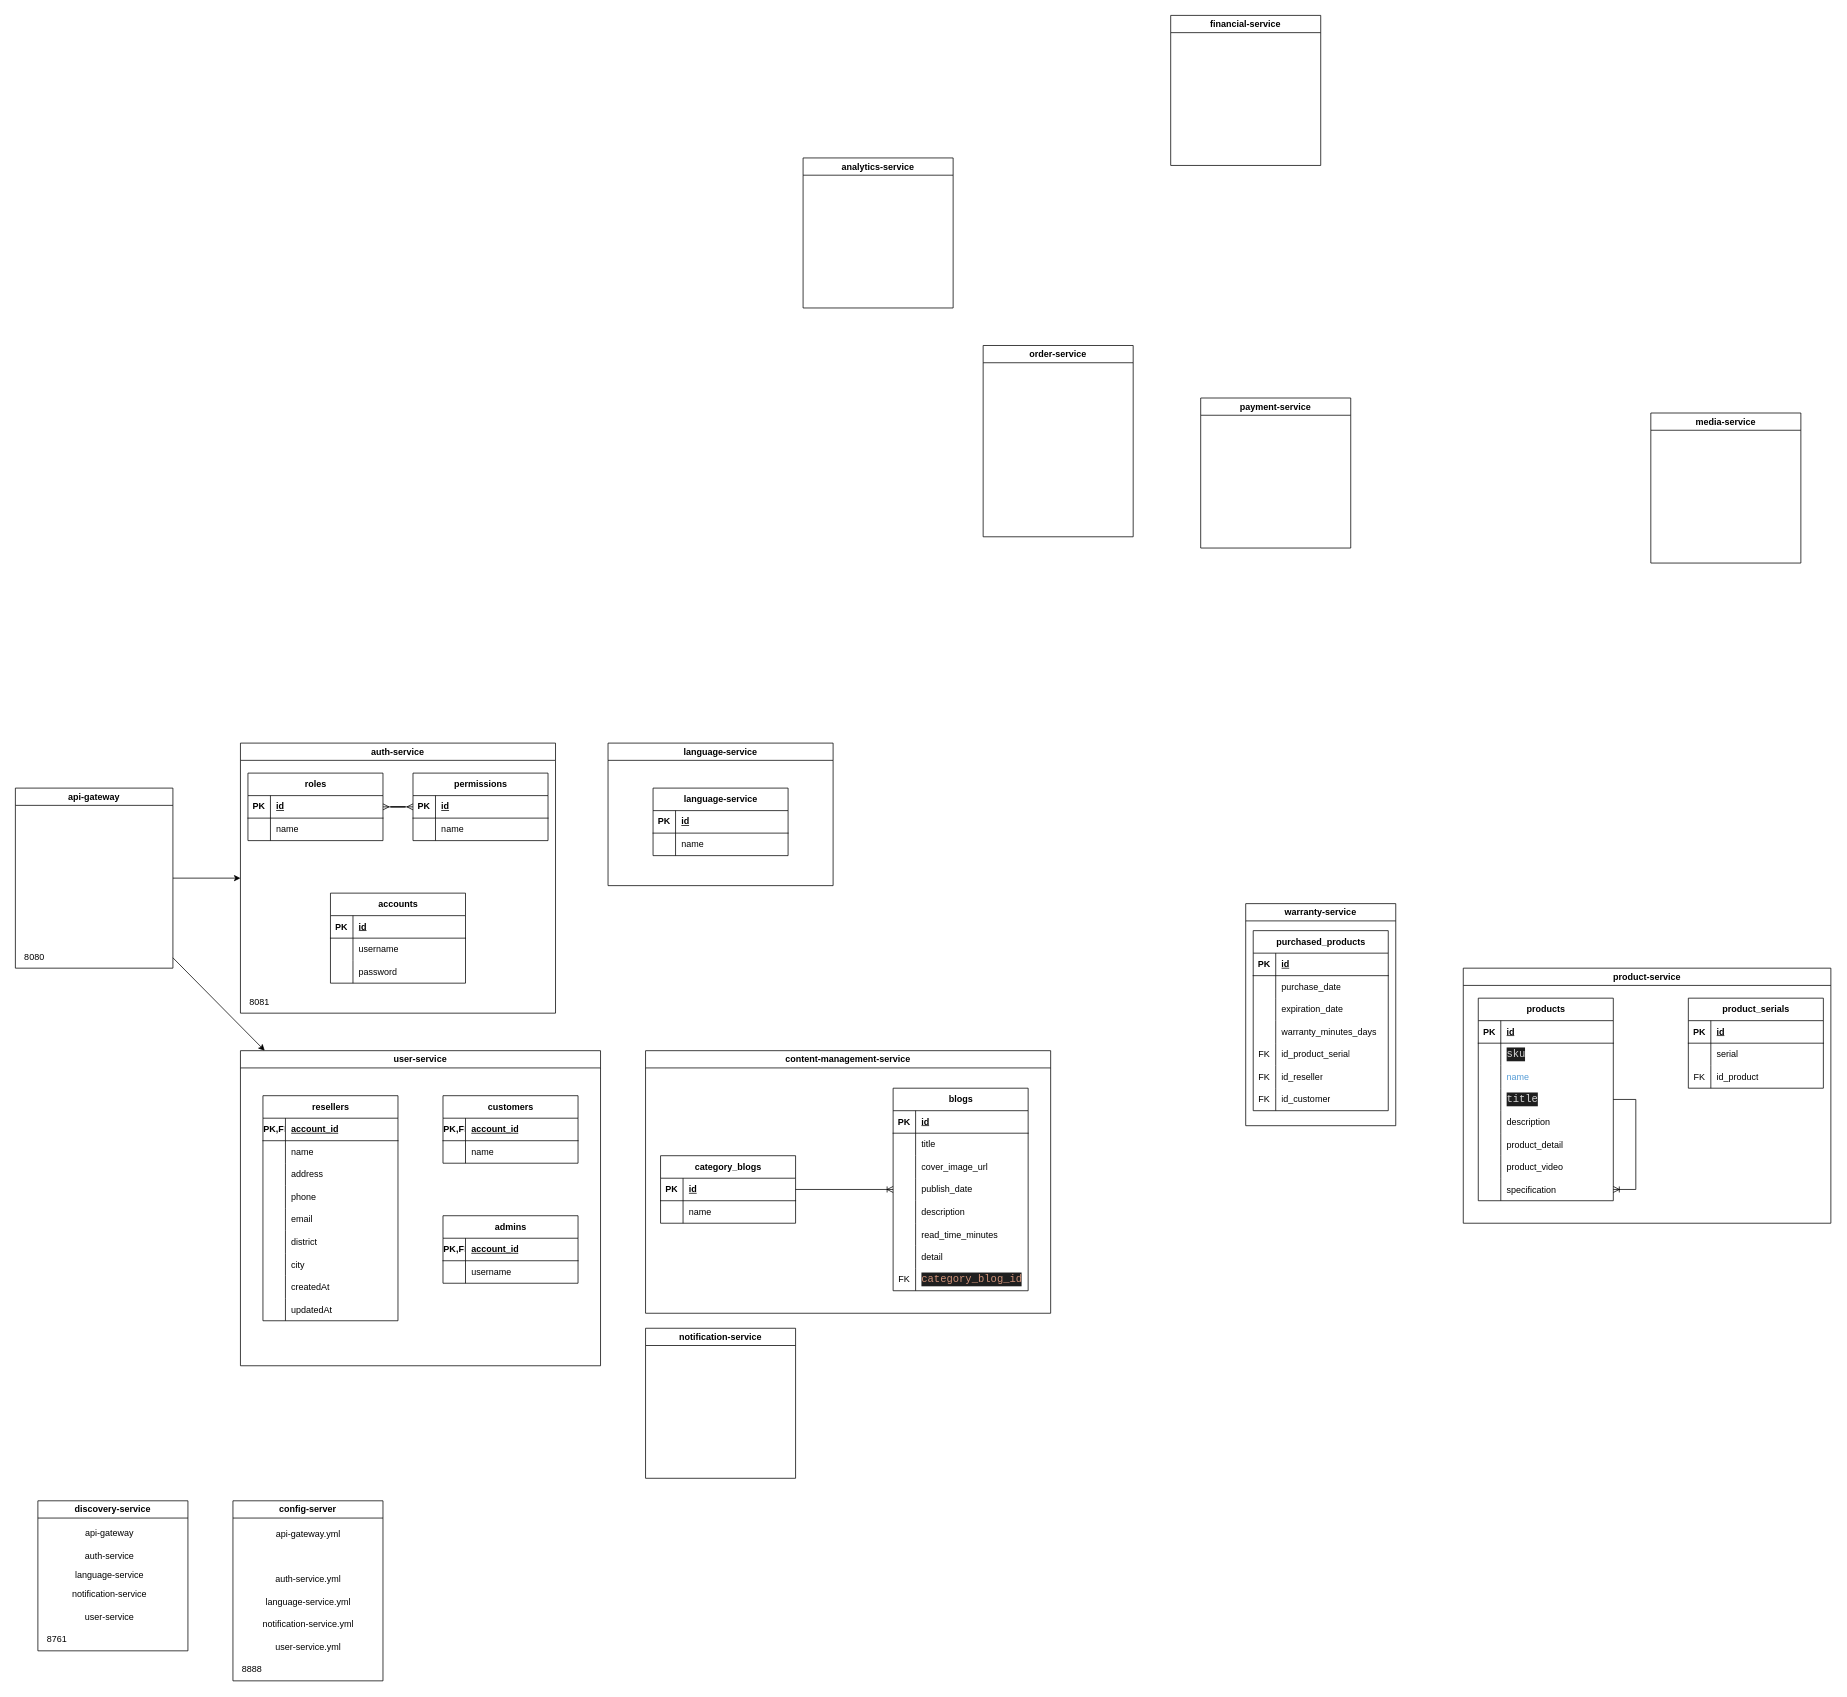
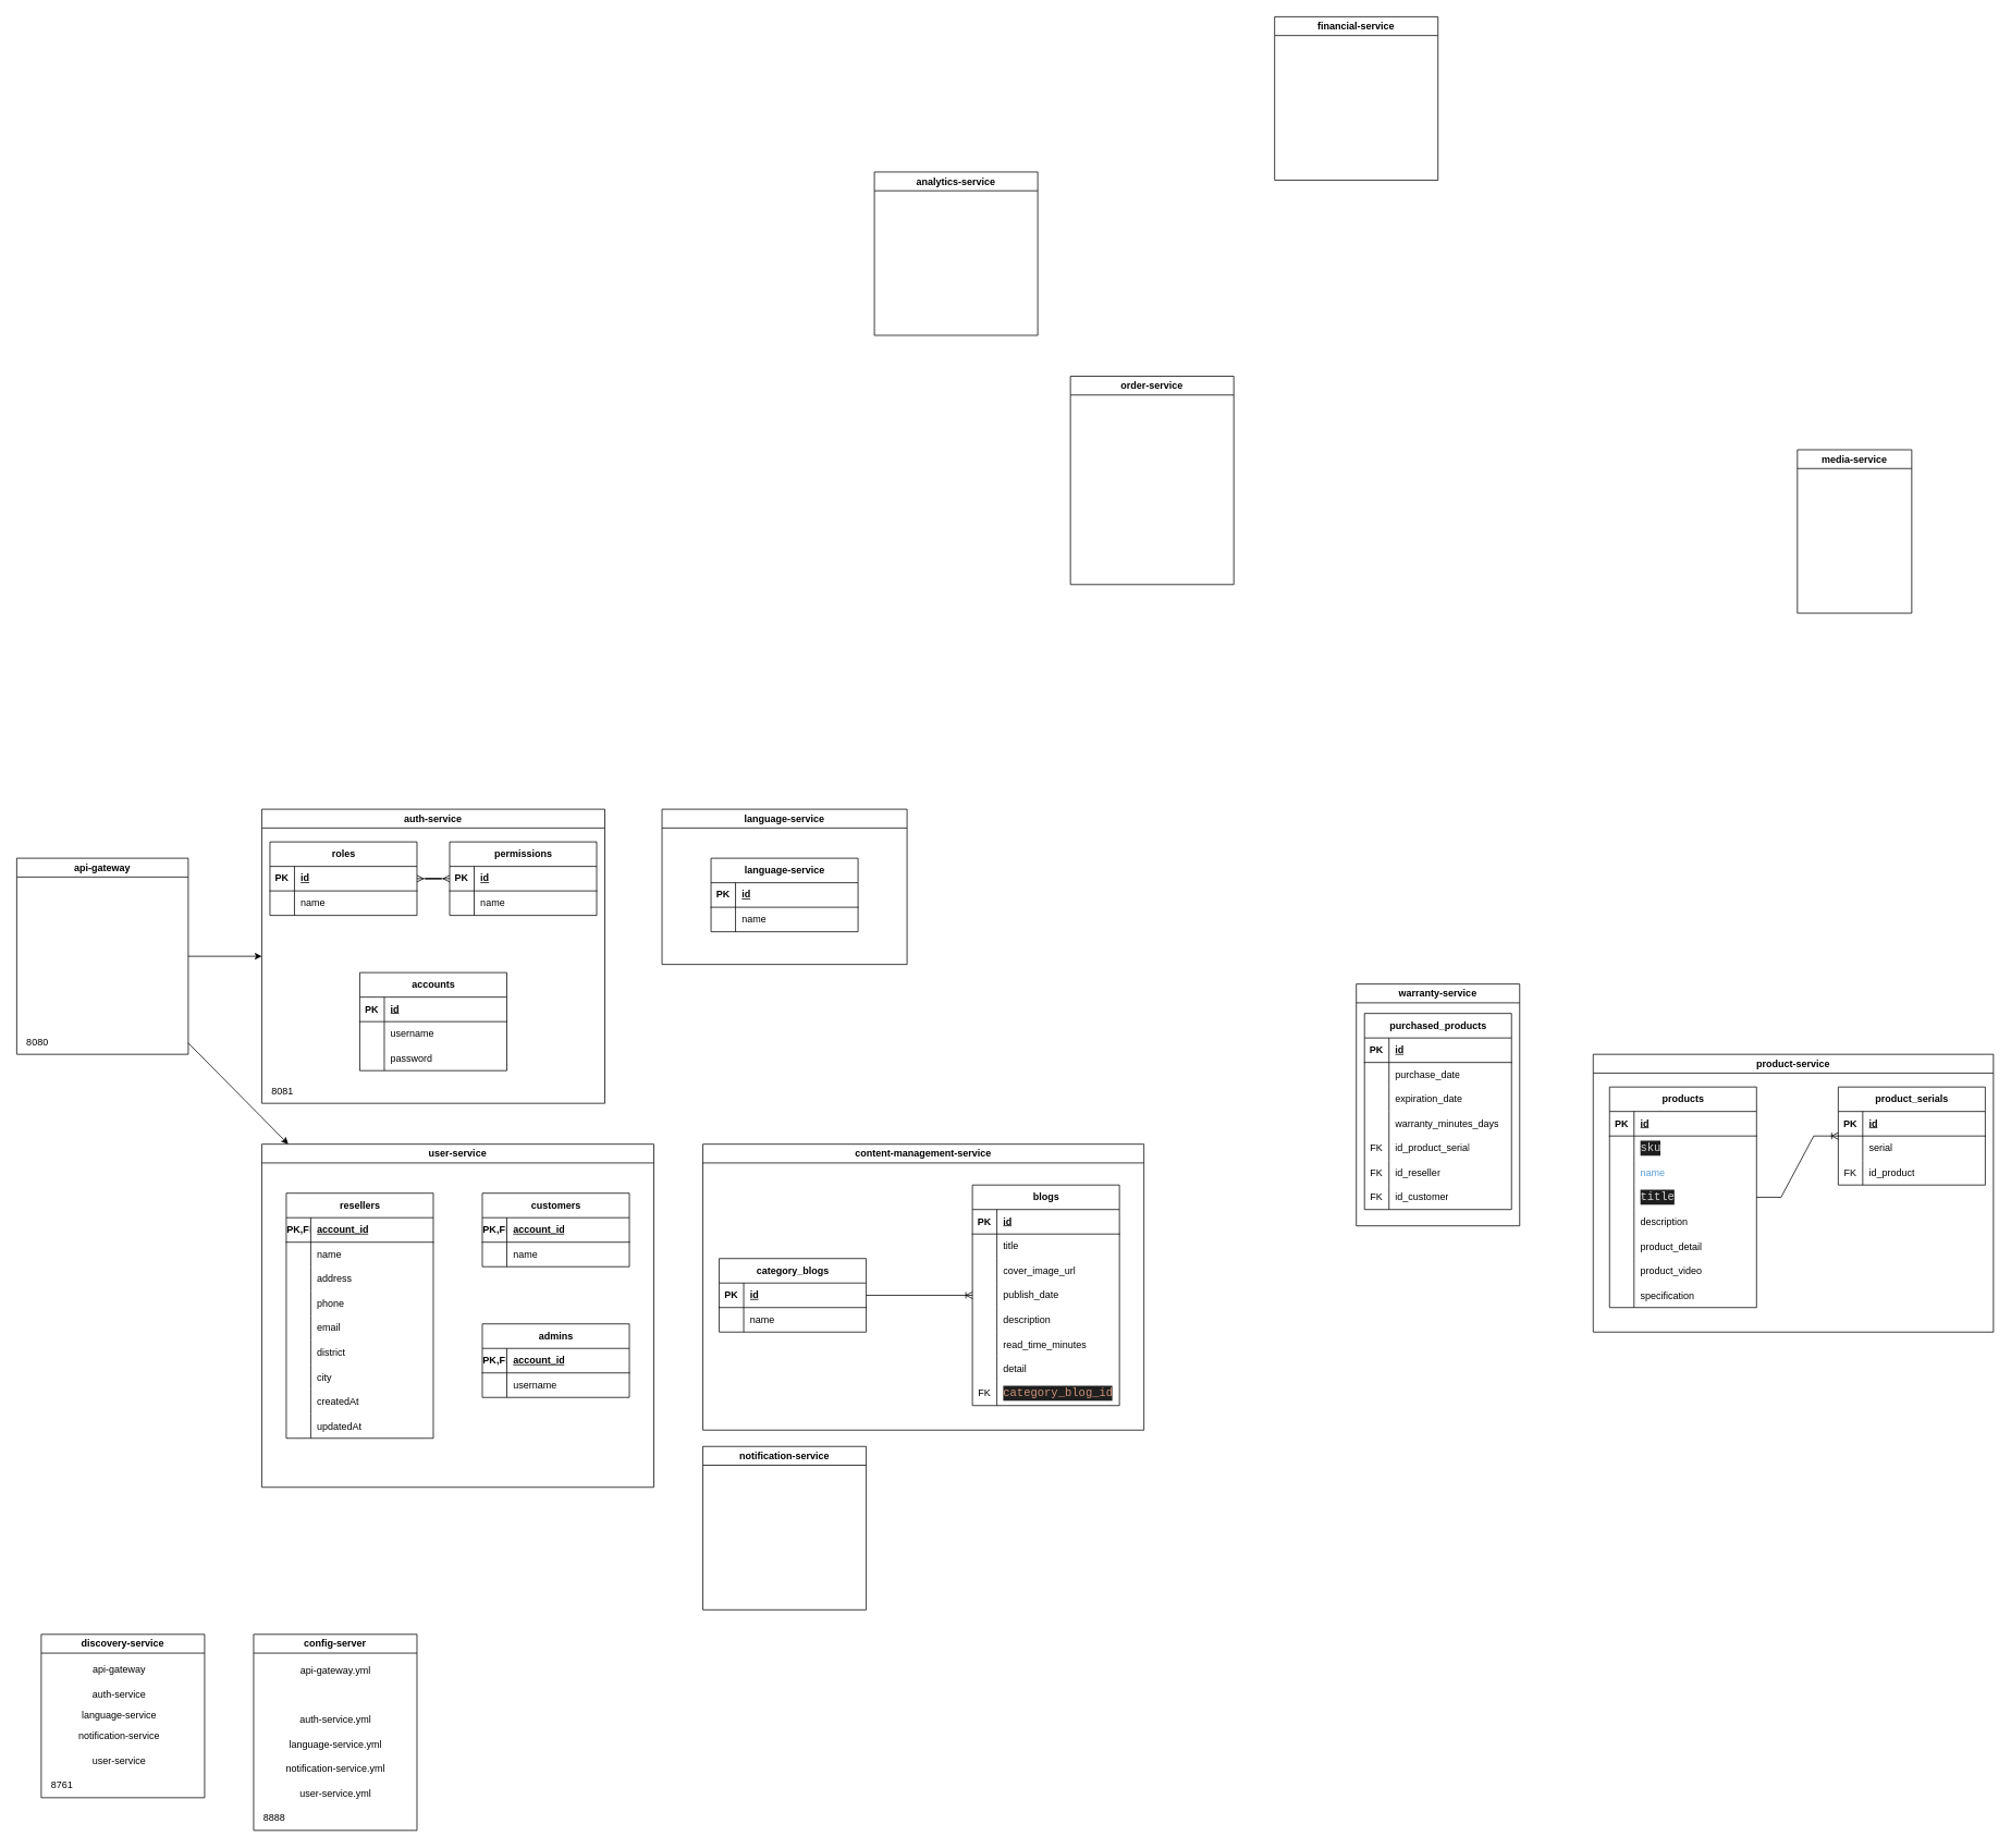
- <mxCell id="171" value="payment-service" style="swimlane;whiteSpace=wrap;html=1;" parent="1" vertex="1"><mxGeometry x="1600" y="530" width="200" height="200" as="geometry" /></mxCell>
- <mxCell id="126" value="media-service" style="swimlane;whiteSpace=wrap;html=1;" parent="1" vertex="1"><mxGeometry x="2200" y="550" width="200" height="200" as="geometry" /></mxCell>
+ <mxCell id="126" value="media-service" style="swimlane;whiteSpace=wrap;html=1;" parent="1" vertex="1"><mxGeometry x="2200" y="550" width="140" height="200" as="geometry" /></mxCell>
- <mxCell id="67" value="" style="edgeStyle=entityRelationEdgeStyle;fontSize=12;html=1;endArrow=ERoneToMany;rounded=0;" parent="31" source="32" target="56" edge="1"><mxGeometry width="100" height="100" relative="1" as="geometry"><mxPoint x="510" y="270" as="sourcePoint" /><mxPoint x="610" y="170" as="targetPoint" /></mxGeometry></mxCell>
+ <mxCell id="67" value="" style="edgeStyle=entityRelationEdgeStyle;fontSize=12;html=1;endArrow=ERoneToMany;rounded=0;" parent="31" source="32" target="57" edge="1"><mxGeometry width="100" height="100" relative="1" as="geometry"><mxPoint x="510" y="270" as="sourcePoint" /><mxPoint x="610" y="170" as="targetPoint" /></mxGeometry></mxCell>
